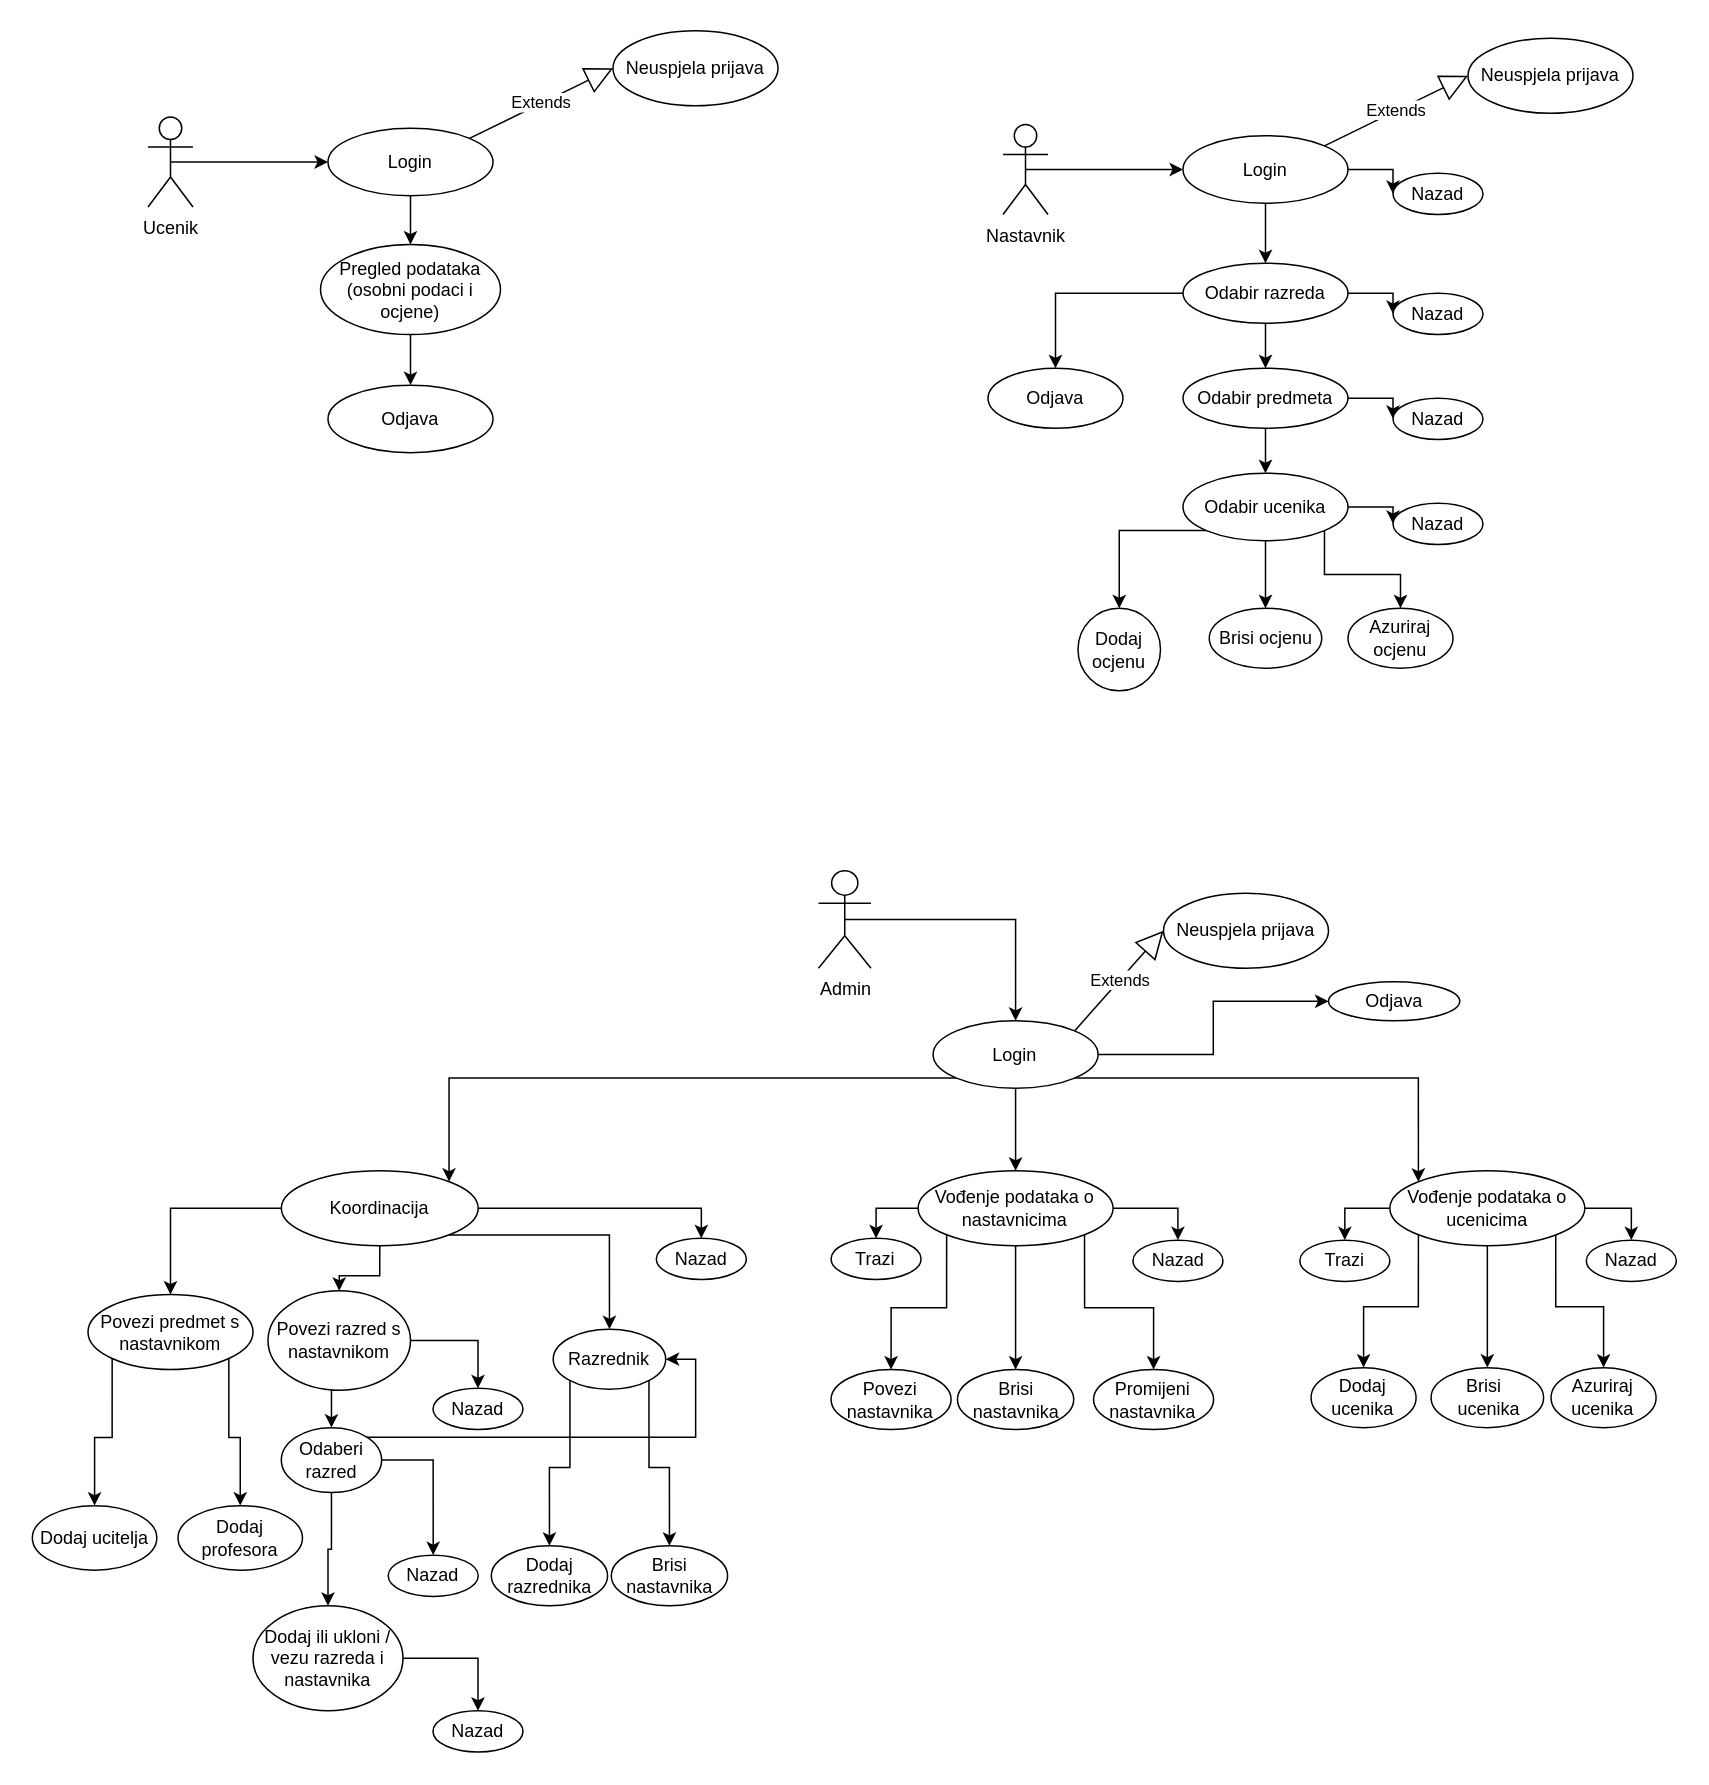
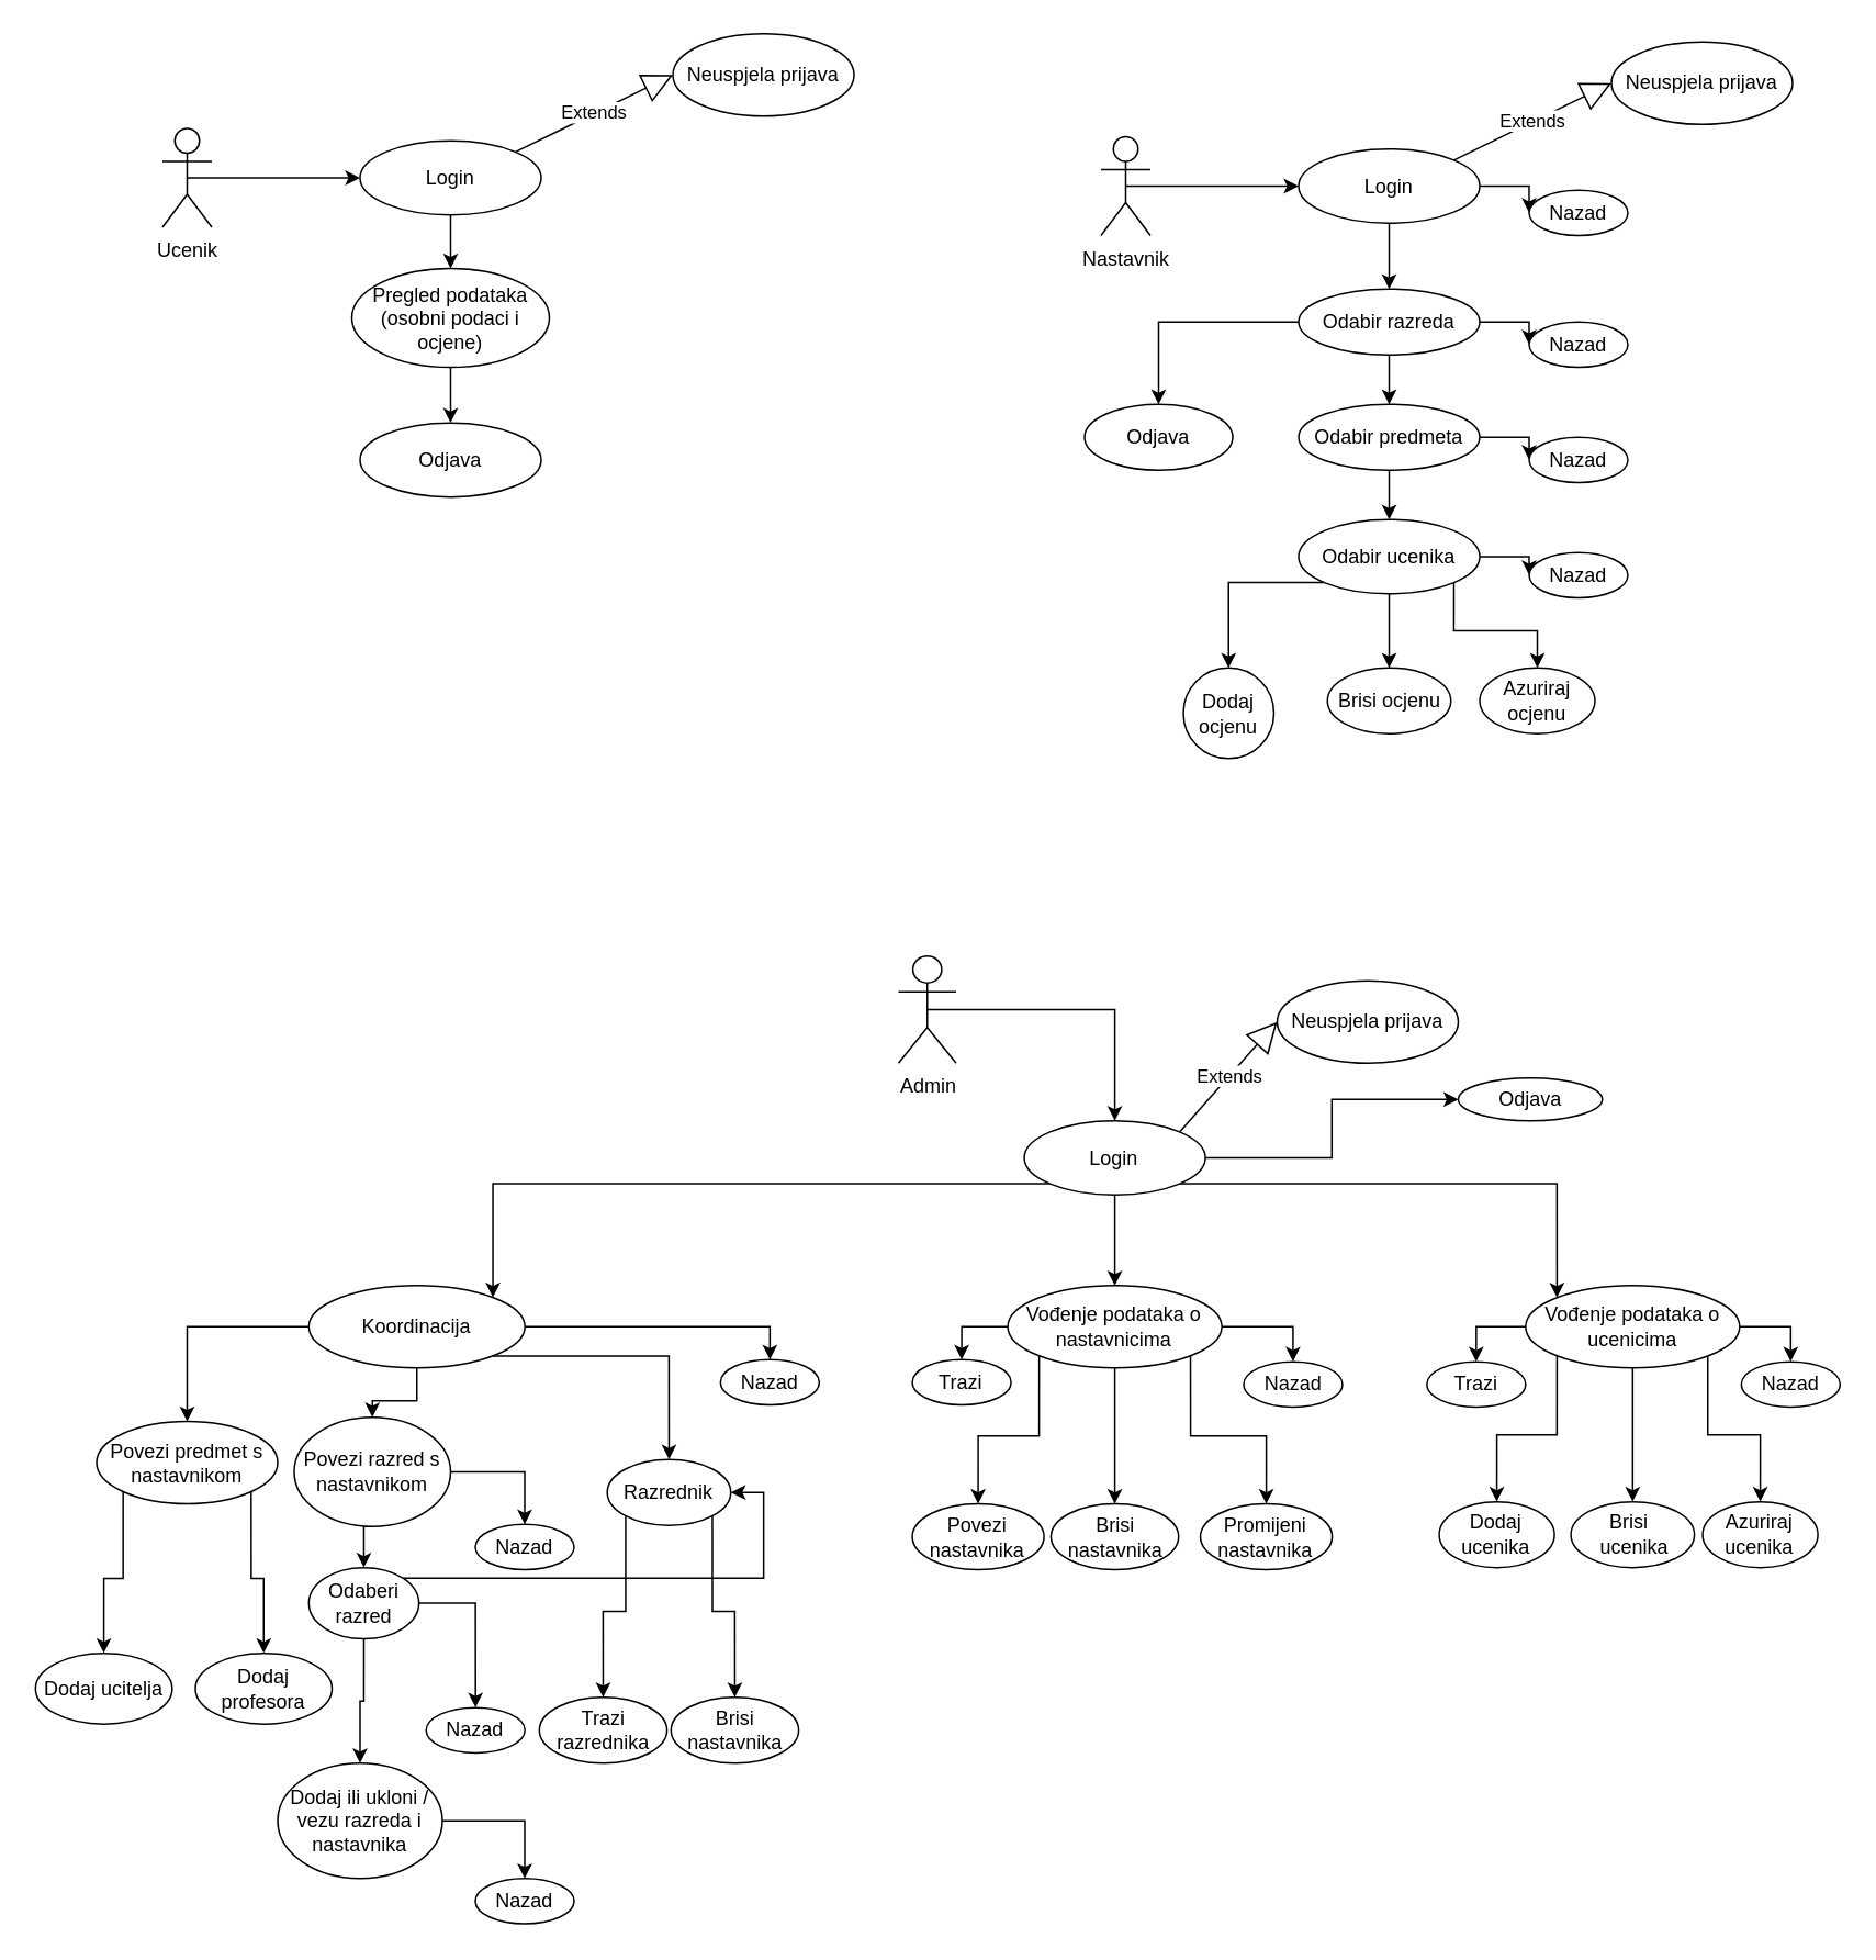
- <mxCell id="85" value="Dodaj razrednika" style="ellipse;whiteSpace=wrap;html=1;strokeWidth=1;" parent="1" vertex="1"><mxGeometry x="326.89" y="1030" width="77.5" height="40" as="geometry" /></mxCell>
+ <mxCell id="85" value="Trazi razrednika" style="ellipse;whiteSpace=wrap;html=1;strokeWidth=1;" parent="1" vertex="1"><mxGeometry x="326.89" y="1030" width="77.5" height="40" as="geometry" /></mxCell>
